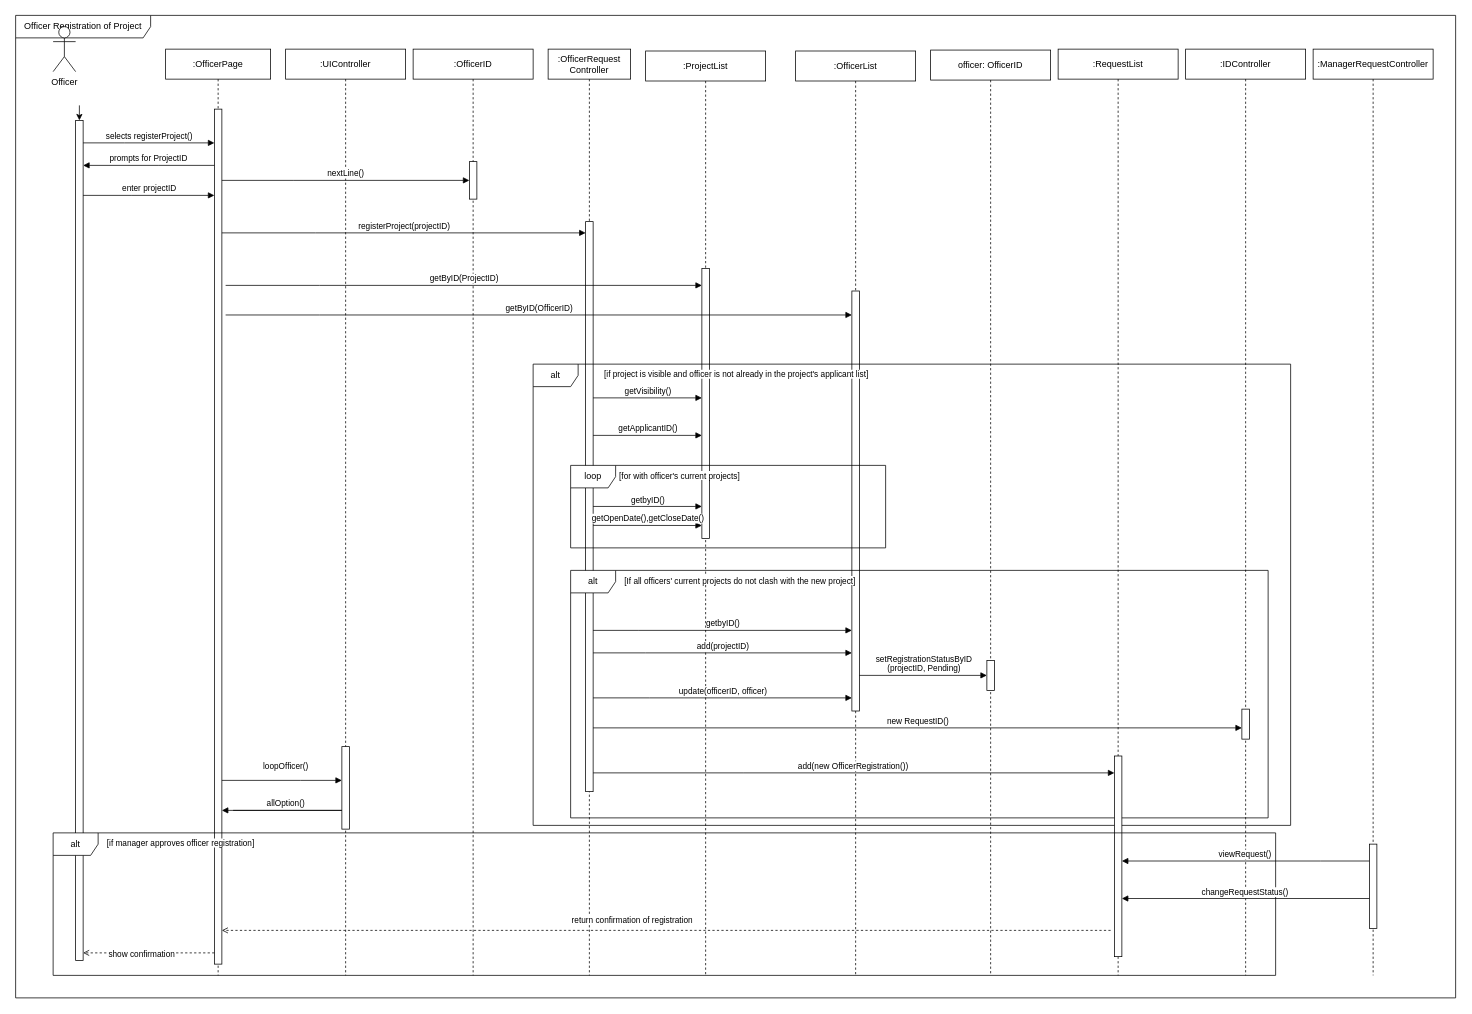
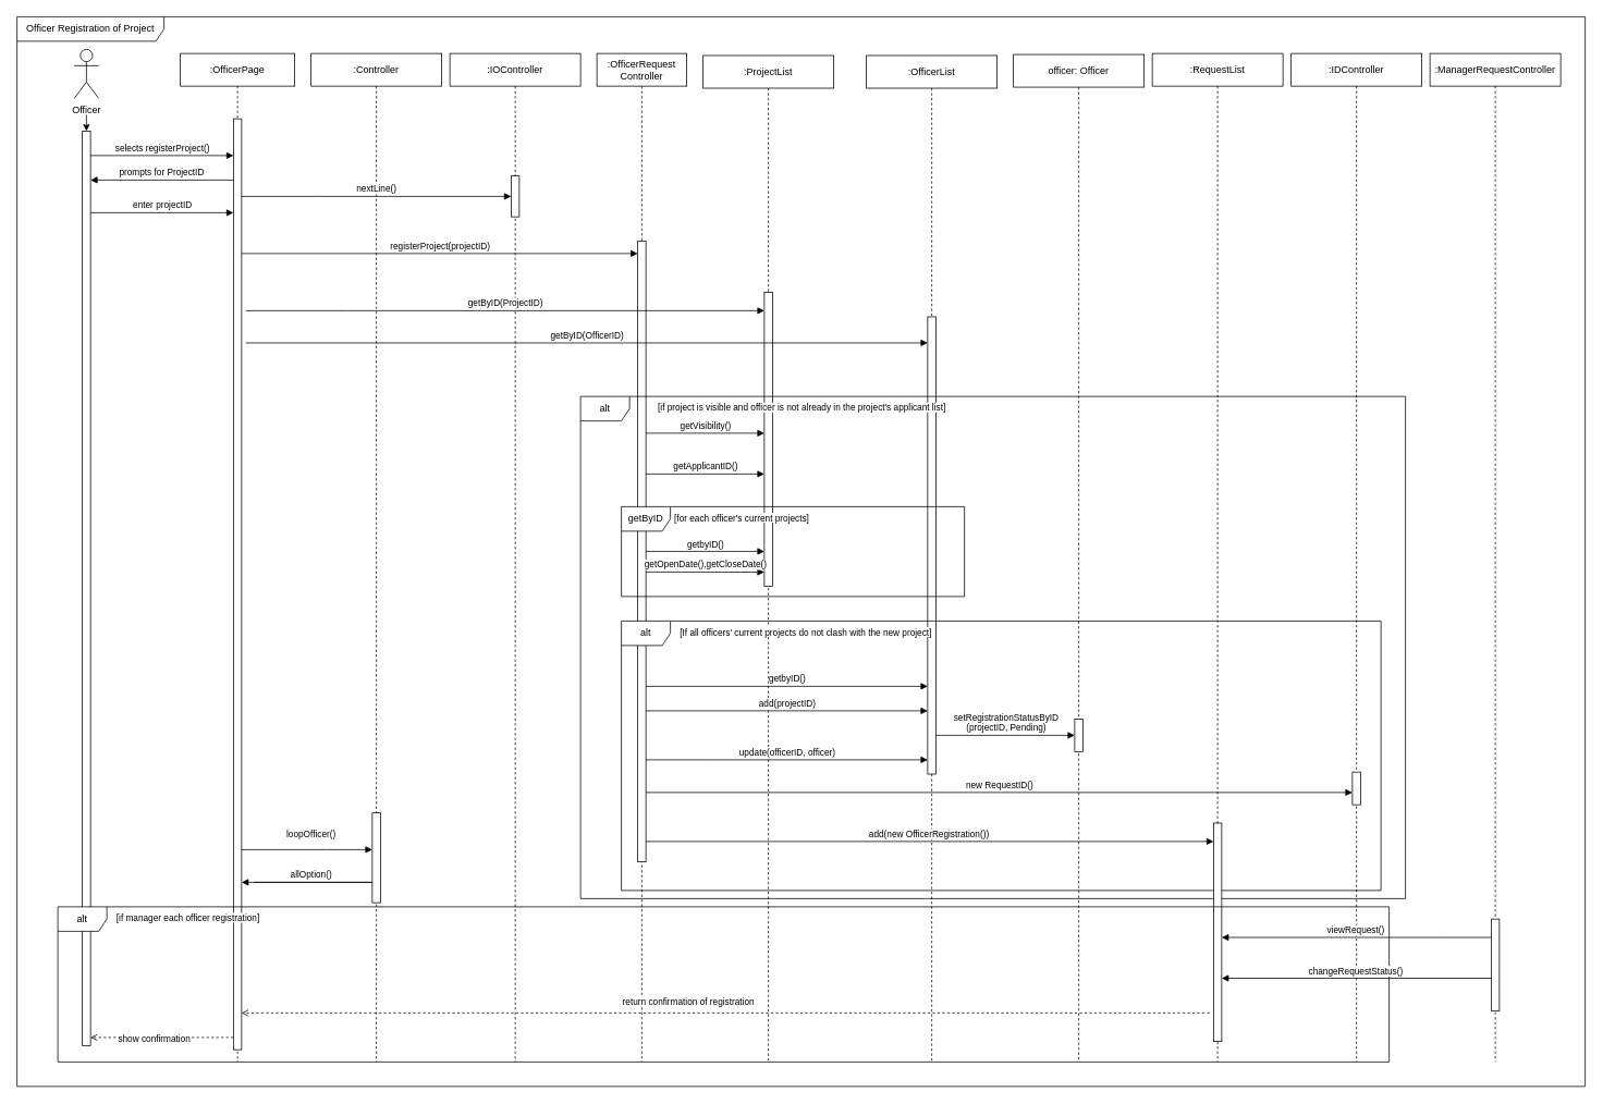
- <mxCell id="6" value="Officer" style="shape=umlActor;verticalLabelPosition=bottom;verticalAlign=top;html=1;outlineConnect=0;" parent="1" vertex="1"><mxGeometry x="70" y="35" width="30" height="60" as="geometry" /></mxCell>
+ <mxCell id="6" value="Officer" style="shape=umlActor;verticalLabelPosition=bottom;verticalAlign=top;html=1;outlineConnect=0;" parent="1" vertex="1"><mxGeometry x="90" y="60" width="30" height="60" as="geometry" /></mxCell>
- <mxCell id="15" value=":UIController" style="shape=umlLifeline;perimeter=lifelinePerimeter;whiteSpace=wrap;html=1;container=0;dropTarget=0;collapsible=0;recursiveResize=0;outlineConnect=0;portConstraint=eastwest;newEdgeStyle={&quot;edgeStyle&quot;:&quot;elbowEdgeStyle&quot;,&quot;elbow&quot;:&quot;vertical&quot;,&quot;curved&quot;:0,&quot;rounded&quot;:0};" parent="1" vertex="1"><mxGeometry x="380" y="65" width="160" height="1235" as="geometry" /></mxCell>
+ <mxCell id="15" value=":Controller" style="shape=umlLifeline;perimeter=lifelinePerimeter;whiteSpace=wrap;html=1;container=0;dropTarget=0;collapsible=0;recursiveResize=0;outlineConnect=0;portConstraint=eastwest;newEdgeStyle={&quot;edgeStyle&quot;:&quot;elbowEdgeStyle&quot;,&quot;elbow&quot;:&quot;vertical&quot;,&quot;curved&quot;:0,&quot;rounded&quot;:0};" parent="1" vertex="1"><mxGeometry x="380" y="65" width="160" height="1235" as="geometry" /></mxCell>
- <mxCell id="20" value=":OfficerID" style="shape=umlLifeline;perimeter=lifelinePerimeter;whiteSpace=wrap;html=1;container=0;dropTarget=0;collapsible=0;recursiveResize=0;outlineConnect=0;portConstraint=eastwest;newEdgeStyle={&quot;edgeStyle&quot;:&quot;elbowEdgeStyle&quot;,&quot;elbow&quot;:&quot;vertical&quot;,&quot;curved&quot;:0,&quot;rounded&quot;:0};" parent="1" vertex="1"><mxGeometry x="550" y="65" width="160" height="1235" as="geometry" /></mxCell>
+ <mxCell id="20" value=":IOController" style="shape=umlLifeline;perimeter=lifelinePerimeter;whiteSpace=wrap;html=1;container=0;dropTarget=0;collapsible=0;recursiveResize=0;outlineConnect=0;portConstraint=eastwest;newEdgeStyle={&quot;edgeStyle&quot;:&quot;elbowEdgeStyle&quot;,&quot;elbow&quot;:&quot;vertical&quot;,&quot;curved&quot;:0,&quot;rounded&quot;:0};" parent="1" vertex="1"><mxGeometry x="550" y="65" width="160" height="1235" as="geometry" /></mxCell>
- <mxCell id="57" value="officer: OfficerID" style="shape=umlLifeline;perimeter=lifelinePerimeter;whiteSpace=wrap;html=1;container=0;dropTarget=0;collapsible=0;recursiveResize=0;outlineConnect=0;portConstraint=eastwest;newEdgeStyle={&quot;edgeStyle&quot;:&quot;elbowEdgeStyle&quot;,&quot;elbow&quot;:&quot;vertical&quot;,&quot;curved&quot;:0,&quot;rounded&quot;:0};" parent="1" vertex="1"><mxGeometry x="1240" y="66.25" width="160" height="1233.75" as="geometry" /></mxCell>
+ <mxCell id="57" value="officer: Officer" style="shape=umlLifeline;perimeter=lifelinePerimeter;whiteSpace=wrap;html=1;container=0;dropTarget=0;collapsible=0;recursiveResize=0;outlineConnect=0;portConstraint=eastwest;newEdgeStyle={&quot;edgeStyle&quot;:&quot;elbowEdgeStyle&quot;,&quot;elbow&quot;:&quot;vertical&quot;,&quot;curved&quot;:0,&quot;rounded&quot;:0};" parent="1" vertex="1"><mxGeometry x="1240" y="66.25" width="160" height="1233.75" as="geometry" /></mxCell>
- <mxCell id="53" value="&lt;span style=&quot;color: rgb(0, 0, 0); font-family: Helvetica; font-size: 11px; font-style: normal; font-variant-ligatures: normal; font-variant-caps: normal; font-weight: 400; letter-spacing: normal; orphans: 2; text-align: center; text-indent: 0px; text-transform: none; widows: 2; word-spacing: 0px; -webkit-text-stroke-width: 0px; white-space: nowrap; background-color: rgb(255, 255, 255); text-decoration-thickness: initial; text-decoration-style: initial; text-decoration-color: initial; float: none; display: inline !important;&quot;&gt;&lt;span&gt;&amp;nbsp;[&lt;/span&gt;for with officer's current projects]&lt;/span&gt;" style="text;whiteSpace=wrap;html=1;" parent="1" vertex="1"><mxGeometry x="820" y="620" width="380" height="40" as="geometry" /></mxCell>
+ <mxCell id="53" value="&lt;span style=&quot;color: rgb(0, 0, 0); font-family: Helvetica; font-size: 11px; font-style: normal; font-variant-ligatures: normal; font-variant-caps: normal; font-weight: 400; letter-spacing: normal; orphans: 2; text-align: center; text-indent: 0px; text-transform: none; widows: 2; word-spacing: 0px; -webkit-text-stroke-width: 0px; white-space: nowrap; background-color: rgb(255, 255, 255); text-decoration-thickness: initial; text-decoration-style: initial; text-decoration-color: initial; float: none; display: inline !important;&quot;&gt;&lt;span&gt;&amp;nbsp;[&lt;/span&gt;for each officer's current projects]&lt;/span&gt;" style="text;whiteSpace=wrap;html=1;" parent="1" vertex="1"><mxGeometry x="820" y="620" width="380" height="40" as="geometry" /></mxCell>
- <mxCell id="30" value="loop" style="shape=umlFrame;whiteSpace=wrap;html=1;pointerEvents=0;" parent="1" vertex="1"><mxGeometry x="760" y="620" width="420" height="110" as="geometry" /></mxCell>
+ <mxCell id="30" value="getByID" style="shape=umlFrame;whiteSpace=wrap;html=1;pointerEvents=0;" parent="1" vertex="1"><mxGeometry x="760" y="620" width="420" height="110" as="geometry" /></mxCell>
- <mxCell id="49" value="&lt;div style=&quot;text-align: center;&quot;&gt;&lt;span style=&quot;font-size: 11px; text-wrap-mode: nowrap; background-color: rgb(255, 255, 255);&quot;&gt;[if manager approves officer registration]&lt;/span&gt;&lt;/div&gt;" style="text;whiteSpace=wrap;html=1;" parent="1" vertex="1"><mxGeometry x="140" y="1110" width="380" height="40" as="geometry" /></mxCell>
+ <mxCell id="49" value="&lt;div style=&quot;text-align: center;&quot;&gt;&lt;span style=&quot;font-size: 11px; text-wrap-mode: nowrap; background-color: rgb(255, 255, 255);&quot;&gt;[if manager each officer registration]&lt;/span&gt;&lt;/div&gt;" style="text;whiteSpace=wrap;html=1;" parent="1" vertex="1"><mxGeometry x="140" y="1110" width="380" height="40" as="geometry" /></mxCell>
